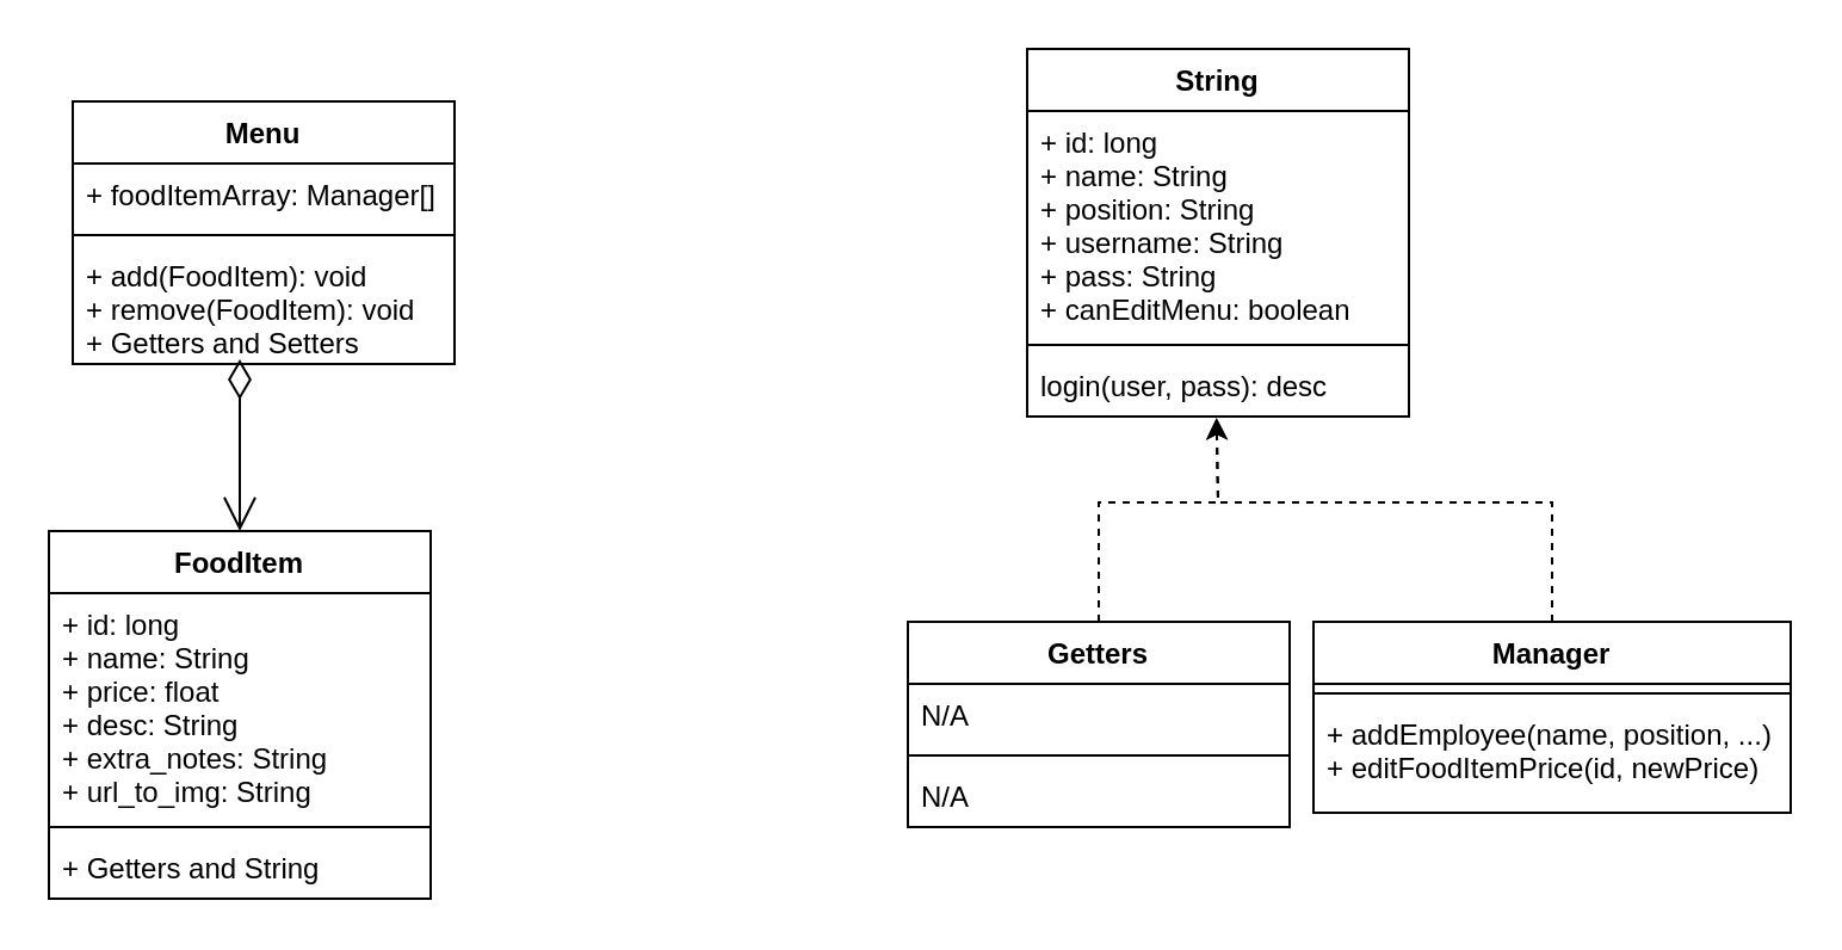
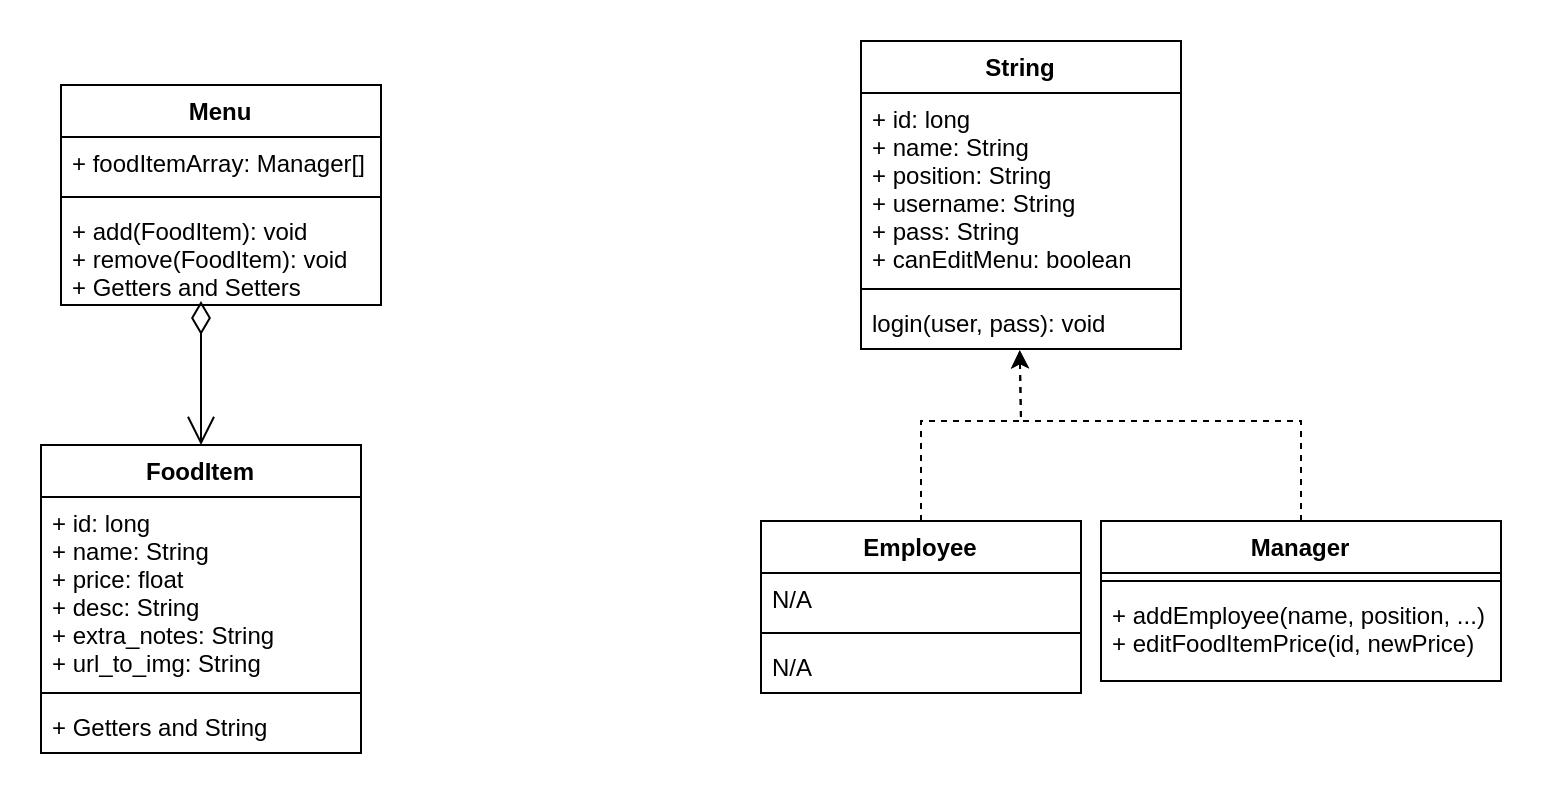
- <mxCell id="9" value="login(user, pass): desc" style="text;strokeColor=none;fillColor=none;align=left;verticalAlign=top;spacingLeft=4;spacingRight=4;overflow=hidden;rotatable=0;points=[[0,0.5],[1,0.5]];portConstraint=eastwest;" parent="6" vertex="1"><mxGeometry y="128" width="160" height="26" as="geometry" /></mxCell>
+ <mxCell id="9" value="login(user, pass): void" style="text;strokeColor=none;fillColor=none;align=left;verticalAlign=top;spacingLeft=4;spacingRight=4;overflow=hidden;rotatable=0;points=[[0,0.5],[1,0.5]];portConstraint=eastwest;" parent="6" vertex="1"><mxGeometry y="128" width="160" height="26" as="geometry" /></mxCell>
- <mxCell id="18" value="Getters" style="swimlane;fontStyle=1;align=center;verticalAlign=top;childLayout=stackLayout;horizontal=1;startSize=26;horizontalStack=0;resizeParent=1;resizeParentMax=0;resizeLast=0;collapsible=1;marginBottom=0;" parent="1" vertex="1"><mxGeometry x="380" y="260" width="160" height="86" as="geometry" /></mxCell>
+ <mxCell id="18" value="Employee" style="swimlane;fontStyle=1;align=center;verticalAlign=top;childLayout=stackLayout;horizontal=1;startSize=26;horizontalStack=0;resizeParent=1;resizeParentMax=0;resizeLast=0;collapsible=1;marginBottom=0;" parent="1" vertex="1"><mxGeometry x="380" y="260" width="160" height="86" as="geometry" /></mxCell>
